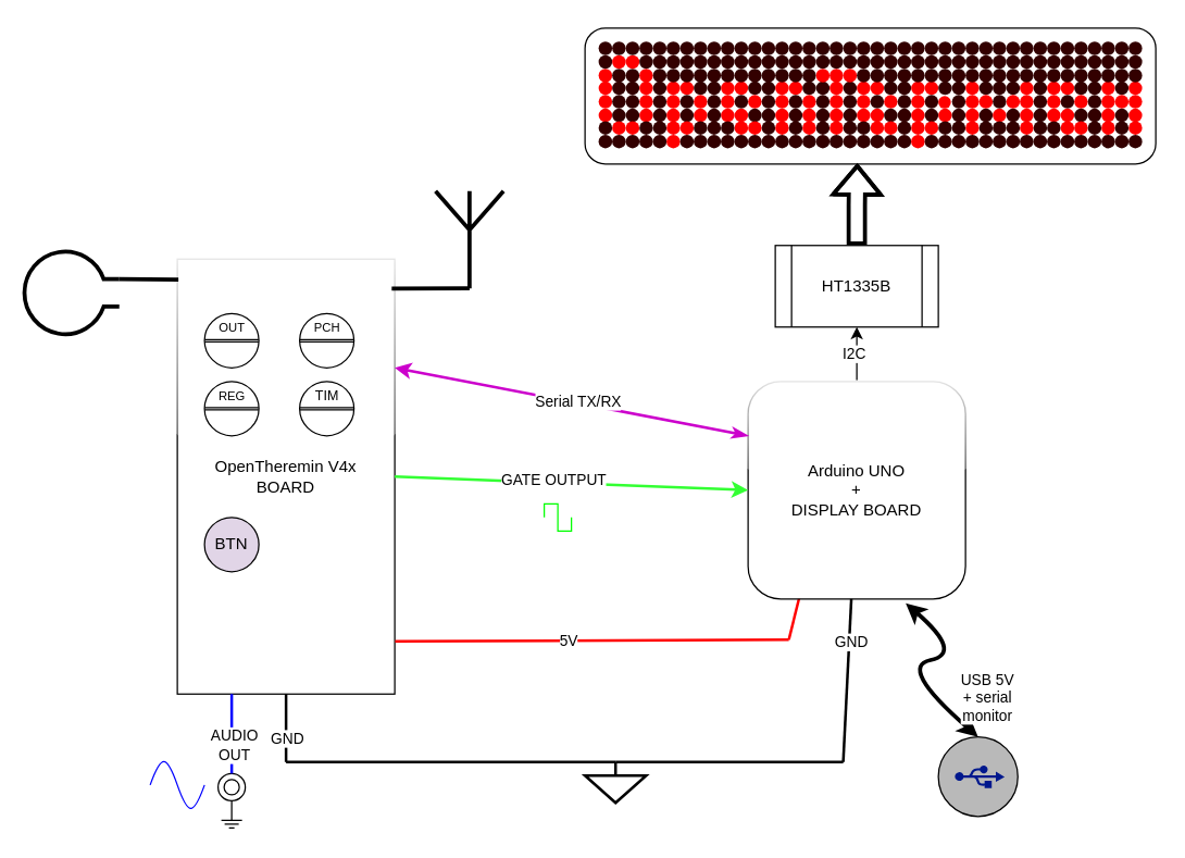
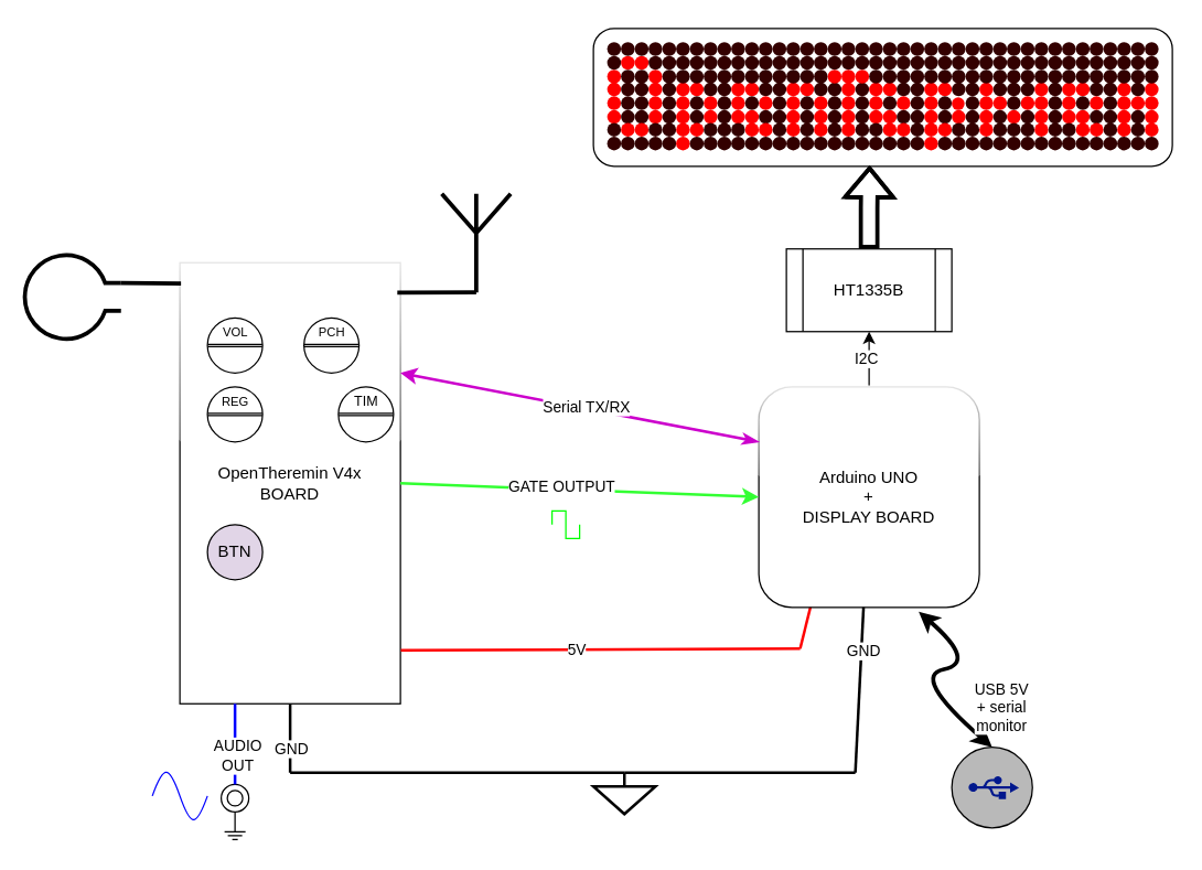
- <mxCell id="29" value="&lt;div style=&quot;line-height: 100%;&quot;&gt;&lt;table cellpadding=&quot;4&quot; cellspacing=&quot;0&quot; border=&quot;0&quot; style=&quot;width: 100%; height: 100%;&quot;&gt;&lt;tbody&gt;&lt;tr&gt;&lt;td&gt;&lt;font style=&quot;font-size: 9px;&quot;&gt;OUT&lt;/font&gt;&lt;/td&gt;&lt;/tr&gt;&lt;tr&gt;&lt;td&gt;&lt;font size=&quot;3&quot;&gt;&lt;br&gt;&lt;/font&gt;&lt;/td&gt;&lt;/tr&gt;&lt;/tbody&gt;&lt;/table&gt;&lt;/div&gt;" style="html=1;outlineConnect=0;align=center;dashed=0;aspect=fixed;shape=mxgraph.pid2inst.discInst;mounting=local" parent="1" vertex="1"><mxGeometry x="150" y="230" width="40" height="40" as="geometry" /></mxCell>
+ <mxCell id="29" value="&lt;div style=&quot;line-height: 100%;&quot;&gt;&lt;table cellpadding=&quot;4&quot; cellspacing=&quot;0&quot; border=&quot;0&quot; style=&quot;width: 100%; height: 100%;&quot;&gt;&lt;tbody&gt;&lt;tr&gt;&lt;td&gt;&lt;font style=&quot;font-size: 9px;&quot;&gt;VOL&lt;/font&gt;&lt;/td&gt;&lt;/tr&gt;&lt;tr&gt;&lt;td&gt;&lt;font size=&quot;3&quot;&gt;&lt;br&gt;&lt;/font&gt;&lt;/td&gt;&lt;/tr&gt;&lt;/tbody&gt;&lt;/table&gt;&lt;/div&gt;" style="html=1;outlineConnect=0;align=center;dashed=0;aspect=fixed;shape=mxgraph.pid2inst.discInst;mounting=local" parent="1" vertex="1"><mxGeometry x="150" y="230" width="40" height="40" as="geometry" /></mxCell>
- <mxCell id="32" value="&lt;div style=&quot;line-height: 100%;&quot;&gt;&lt;table cellpadding=&quot;4&quot; cellspacing=&quot;0&quot; border=&quot;0&quot; style=&quot;width: 100%; height: 100%;&quot;&gt;&lt;tbody&gt;&lt;tr&gt;&lt;td&gt;&lt;font size=&quot;1&quot;&gt;TIM&lt;/font&gt;&lt;/td&gt;&lt;/tr&gt;&lt;tr&gt;&lt;td&gt;&lt;font size=&quot;3&quot;&gt;&lt;br&gt;&lt;/font&gt;&lt;/td&gt;&lt;/tr&gt;&lt;/tbody&gt;&lt;/table&gt;&lt;/div&gt;" style="html=1;outlineConnect=0;align=center;dashed=0;aspect=fixed;shape=mxgraph.pid2inst.discInst;mounting=local" parent="1" vertex="1"><mxGeometry x="220" y="280" width="40" height="40" as="geometry" /></mxCell>
+ <mxCell id="32" value="&lt;div style=&quot;line-height: 100%;&quot;&gt;&lt;table cellpadding=&quot;4&quot; cellspacing=&quot;0&quot; border=&quot;0&quot; style=&quot;width: 100%; height: 100%;&quot;&gt;&lt;tbody&gt;&lt;tr&gt;&lt;td&gt;&lt;font size=&quot;1&quot;&gt;TIM&lt;/font&gt;&lt;/td&gt;&lt;/tr&gt;&lt;tr&gt;&lt;td&gt;&lt;font size=&quot;3&quot;&gt;&lt;br&gt;&lt;/font&gt;&lt;/td&gt;&lt;/tr&gt;&lt;/tbody&gt;&lt;/table&gt;&lt;/div&gt;" style="html=1;outlineConnect=0;align=center;dashed=0;aspect=fixed;shape=mxgraph.pid2inst.discInst;mounting=local" parent="1" vertex="1"><mxGeometry x="245" y="280" width="40" height="40" as="geometry" /></mxCell>
